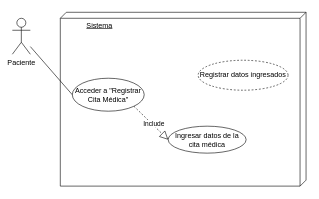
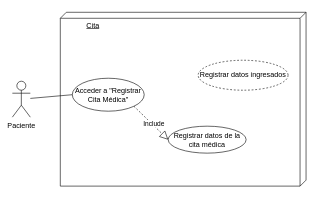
- <mxCell id="2" value="&lt;blockquote style=&quot;margin: 0 0 0 40px; border: none; padding: 0px;&quot;&gt;Sistema&lt;/blockquote&gt;" style="verticalAlign=top;align=left;spacingTop=8;spacingLeft=2;spacingRight=12;shape=cube;size=10;direction=south;fontStyle=4;html=1;whiteSpace=wrap;" parent="1" vertex="1"><mxGeometry x="100" y="20" width="410" height="290" as="geometry" /></mxCell>
+ <mxCell id="2" value="&lt;blockquote style=&quot;margin: 0 0 0 40px; border: none; padding: 0px;&quot;&gt;Cita&lt;/blockquote&gt;" style="verticalAlign=top;align=left;spacingTop=8;spacingLeft=2;spacingRight=12;shape=cube;size=10;direction=south;fontStyle=4;html=1;whiteSpace=wrap;" parent="1" vertex="1"><mxGeometry x="100" y="20" width="410" height="290" as="geometry" /></mxCell>
- <mxCell id="3" value="Paciente" style="shape=umlActor;verticalLabelPosition=bottom;verticalAlign=top;html=1;outlineConnect=0;" parent="1" vertex="1"><mxGeometry x="20" y="30" width="30" height="60" as="geometry" /></mxCell>
+ <mxCell id="3" value="Paciente" style="shape=umlActor;verticalLabelPosition=bottom;verticalAlign=top;html=1;outlineConnect=0;" parent="1" vertex="1"><mxGeometry x="20" y="135" width="30" height="60" as="geometry" /></mxCell>
- <mxCell id="5" value="Ingresar datos de la cita médica" style="ellipse;whiteSpace=wrap;html=1;" parent="1" vertex="1"><mxGeometry x="280" y="210" width="130" height="45" as="geometry" /></mxCell>
+ <mxCell id="5" value="Registrar datos de la cita médica" style="ellipse;whiteSpace=wrap;html=1;" parent="1" vertex="1"><mxGeometry x="280" y="210" width="130" height="45" as="geometry" /></mxCell>
